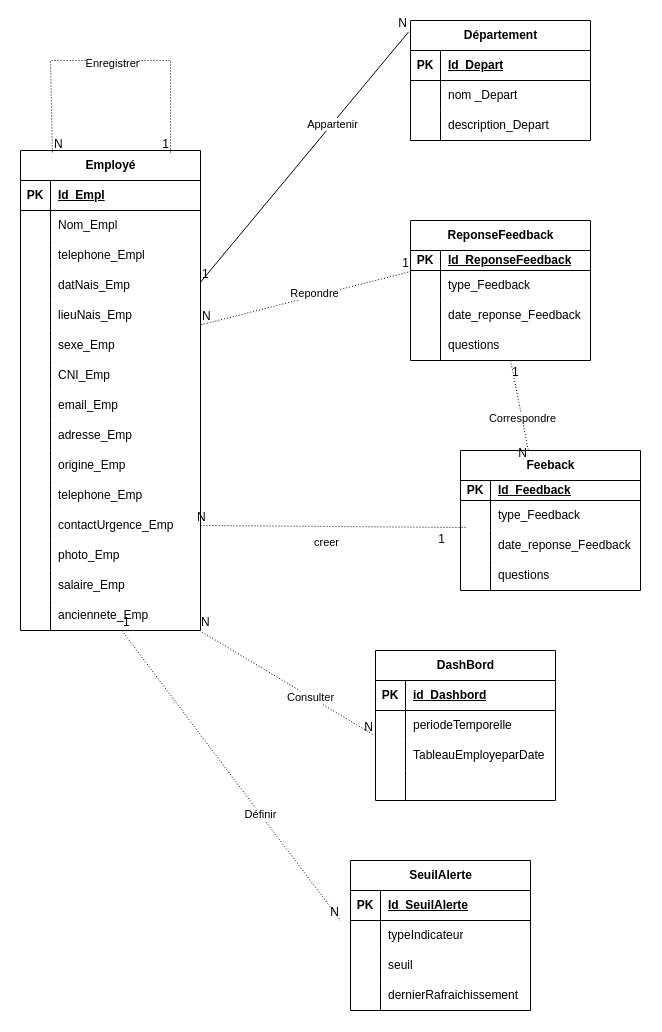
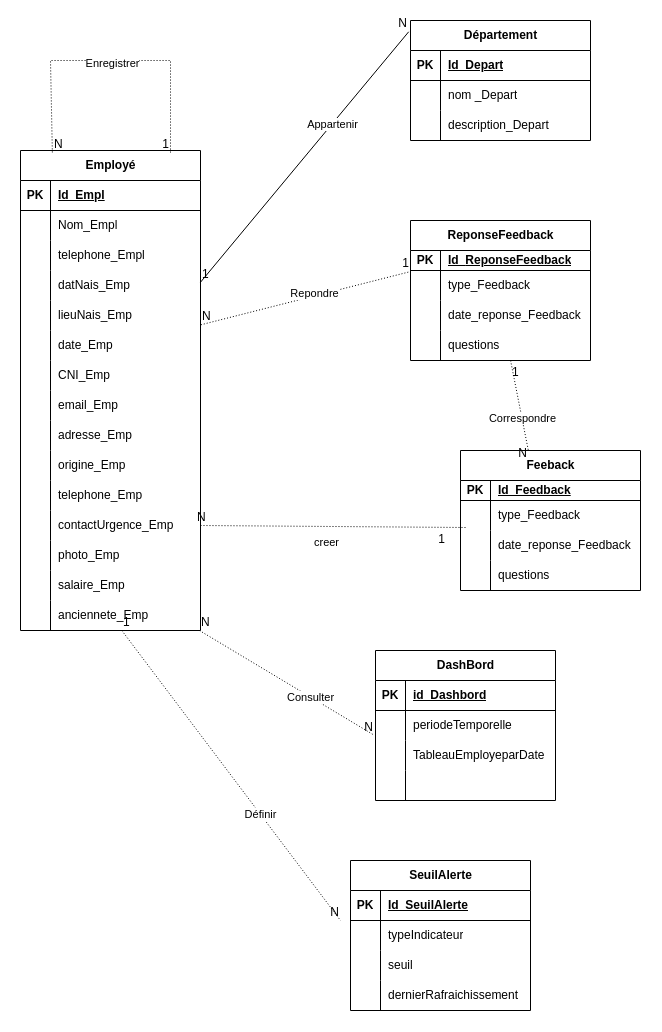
- <mxCell id="20" value="sexe_Emp" style="shape=partialRectangle;connectable=0;fillColor=none;top=0;left=0;bottom=0;right=0;align=left;spacingLeft=6;overflow=hidden;whiteSpace=wrap;html=1;" parent="18" vertex="1"><mxGeometry x="30" width="150" height="30" as="geometry"><mxRectangle width="150" height="30" as="alternateBounds" /></mxGeometry></mxCell>
+ <mxCell id="20" value="date_Emp" style="shape=partialRectangle;connectable=0;fillColor=none;top=0;left=0;bottom=0;right=0;align=left;spacingLeft=6;overflow=hidden;whiteSpace=wrap;html=1;" parent="18" vertex="1"><mxGeometry x="30" width="150" height="30" as="geometry"><mxRectangle width="150" height="30" as="alternateBounds" /></mxGeometry></mxCell>
